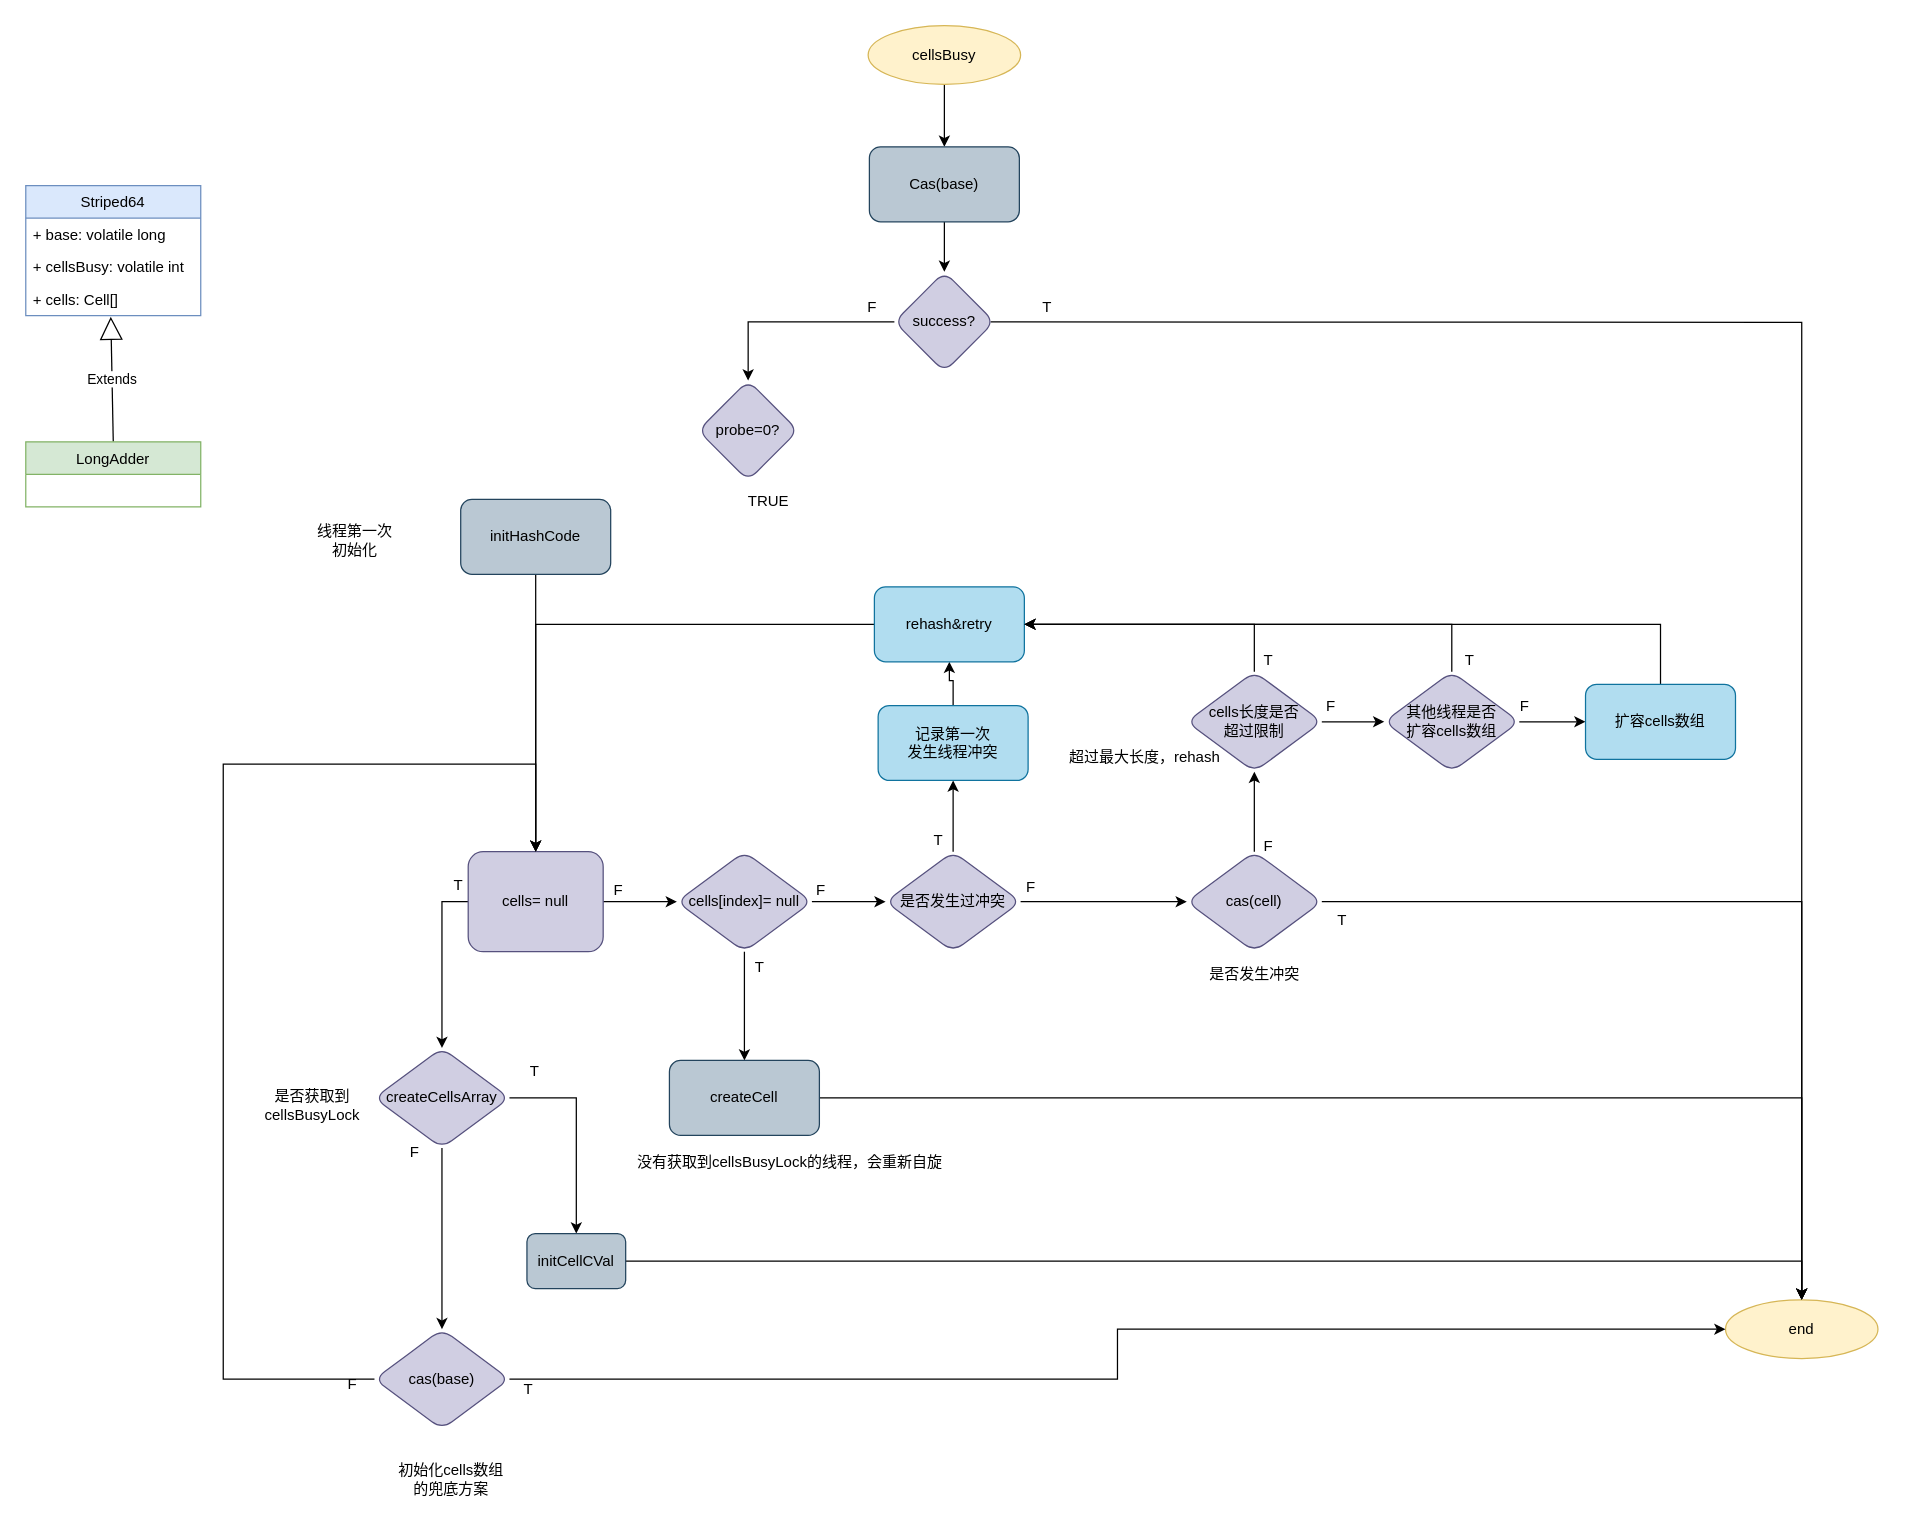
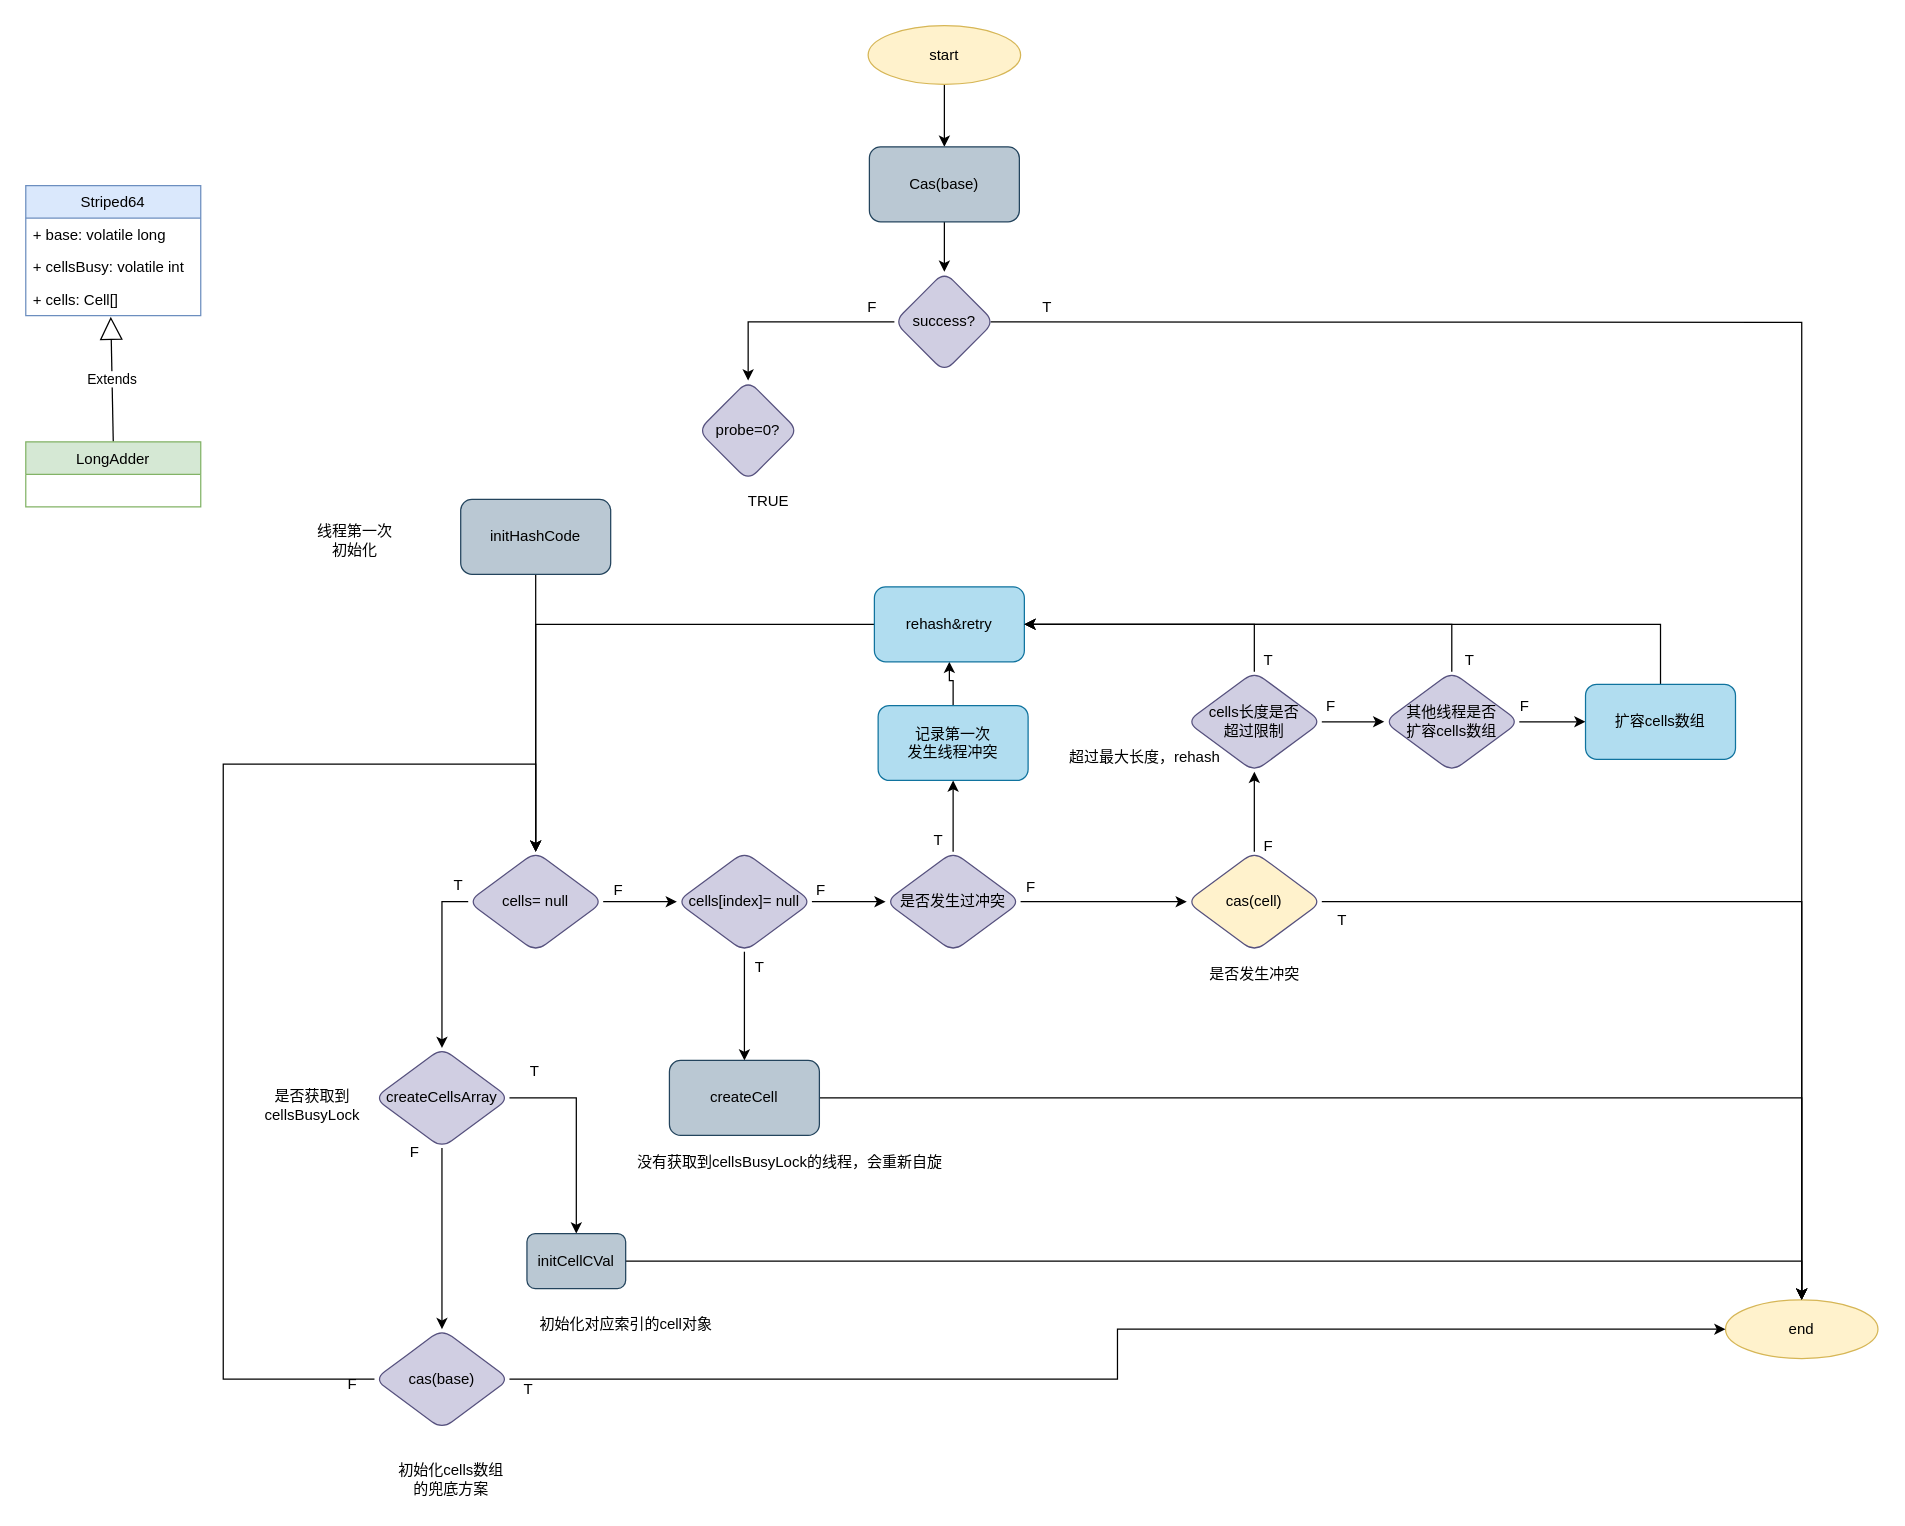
- <mxCell id="9" value="cellsBusy" style="ellipse;whiteSpace=wrap;html=1;fillColor=#fff2cc;strokeColor=#d6b656;" parent="1" vertex="1"><mxGeometry x="694" y="20" width="122" height="47" as="geometry" /></mxCell>
+ <mxCell id="9" value="start" style="ellipse;whiteSpace=wrap;html=1;fillColor=#fff2cc;strokeColor=#d6b656;" parent="1" vertex="1"><mxGeometry x="694" y="20" width="122" height="47" as="geometry" /></mxCell>
- <mxCell id="22" value="cells= null" style="whiteSpace=wrap;html=1;fillColor=#d0cee2;strokeColor=#56517e;rounded=1;" parent="1" vertex="1"><mxGeometry x="374" y="681" width="108" height="80" as="geometry" /></mxCell>
+ <mxCell id="22" value="cells= null" style="rhombus;whiteSpace=wrap;html=1;rounded=1;fillColor=#d0cee2;strokeColor=#56517e;" parent="1" vertex="1"><mxGeometry x="374" y="681" width="108" height="80" as="geometry" /></mxCell>
- <mxCell id="37" value="cas(cell)" style="rhombus;whiteSpace=wrap;html=1;rounded=1;fillColor=#d0cee2;strokeColor=#56517e;" parent="1" vertex="1"><mxGeometry x="949" y="681" width="108" height="80" as="geometry" /></mxCell>
+ <mxCell id="37" value="cas(cell)" style="rhombus;whiteSpace=wrap;html=1;rounded=1;fillColor=#fff2cc;strokeColor=#56517e;" parent="1" vertex="1"><mxGeometry x="949" y="681" width="108" height="80" as="geometry" /></mxCell>
+ <mxCell id="64" value="初始化对应索引的cell对象" style="text;html=1;align=center;verticalAlign=middle;resizable=0;points=[];autosize=1;strokeColor=none;fillColor=none;" parent="1" vertex="1"><mxGeometry x="426" y="1050" width="148" height="18" as="geometry" /></mxCell>
